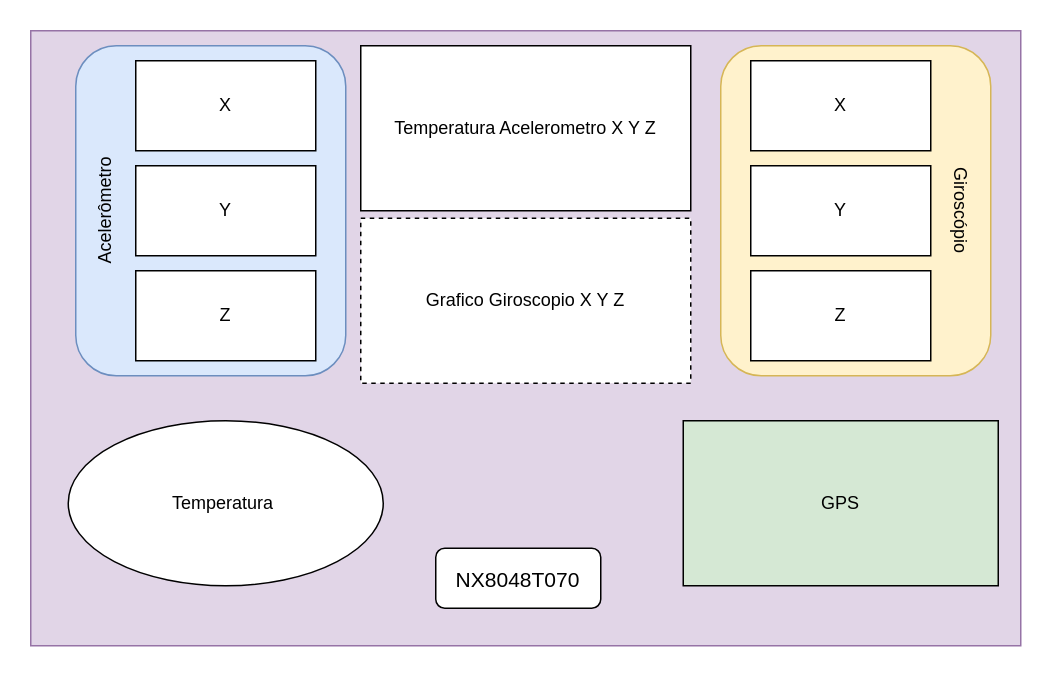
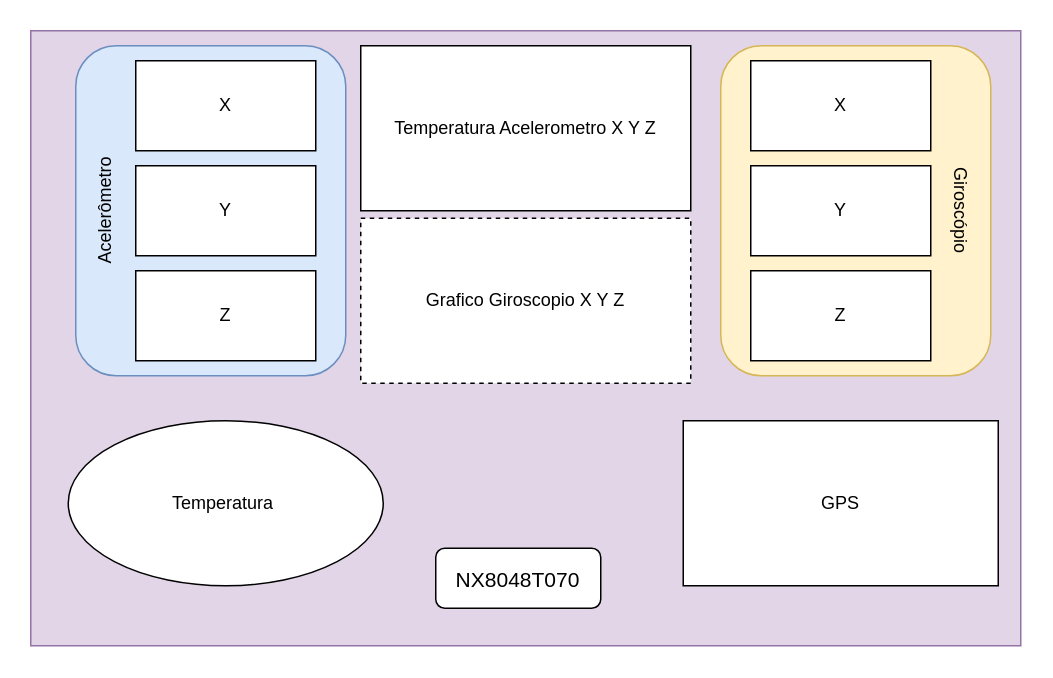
- <mxCell id="11" value="GPS" style="rounded=0;whiteSpace=wrap;html=1;fillColor=#d5e8d4;" vertex="1" parent="1"><mxGeometry x="455" y="280" width="210" height="110" as="geometry" /></mxCell>
+ <mxCell id="11" value="GPS" style="rounded=0;whiteSpace=wrap;html=1;" vertex="1" parent="1"><mxGeometry x="455" y="280" width="210" height="110" as="geometry" /></mxCell>
